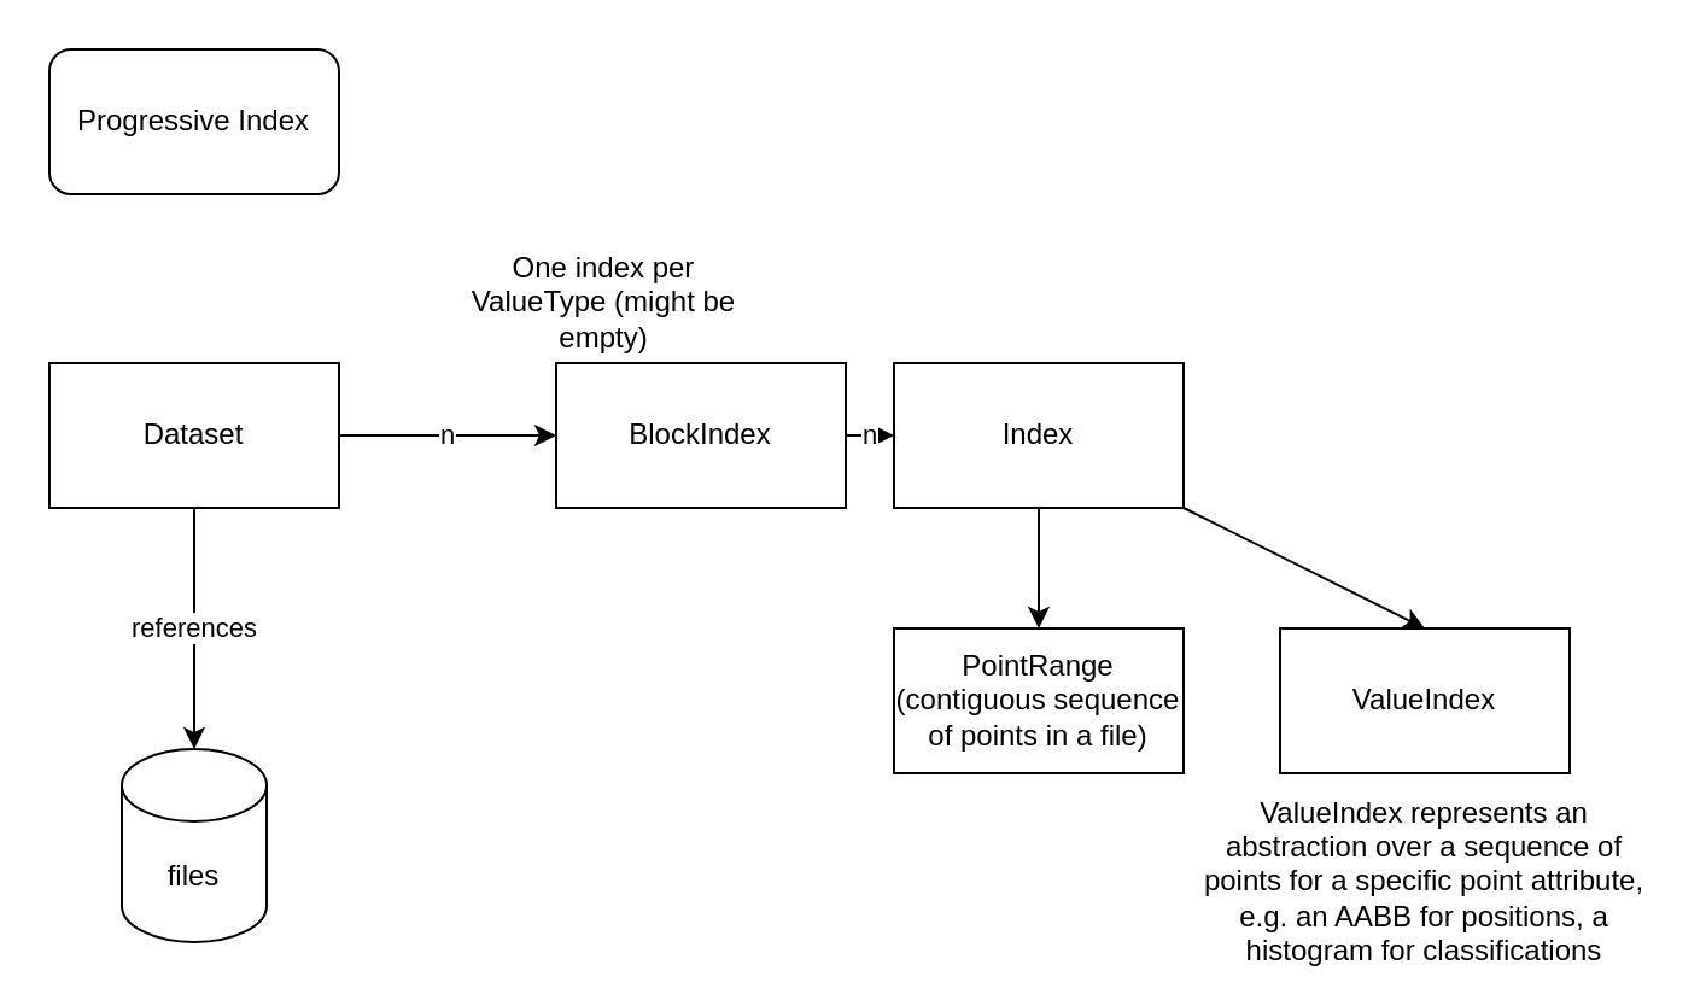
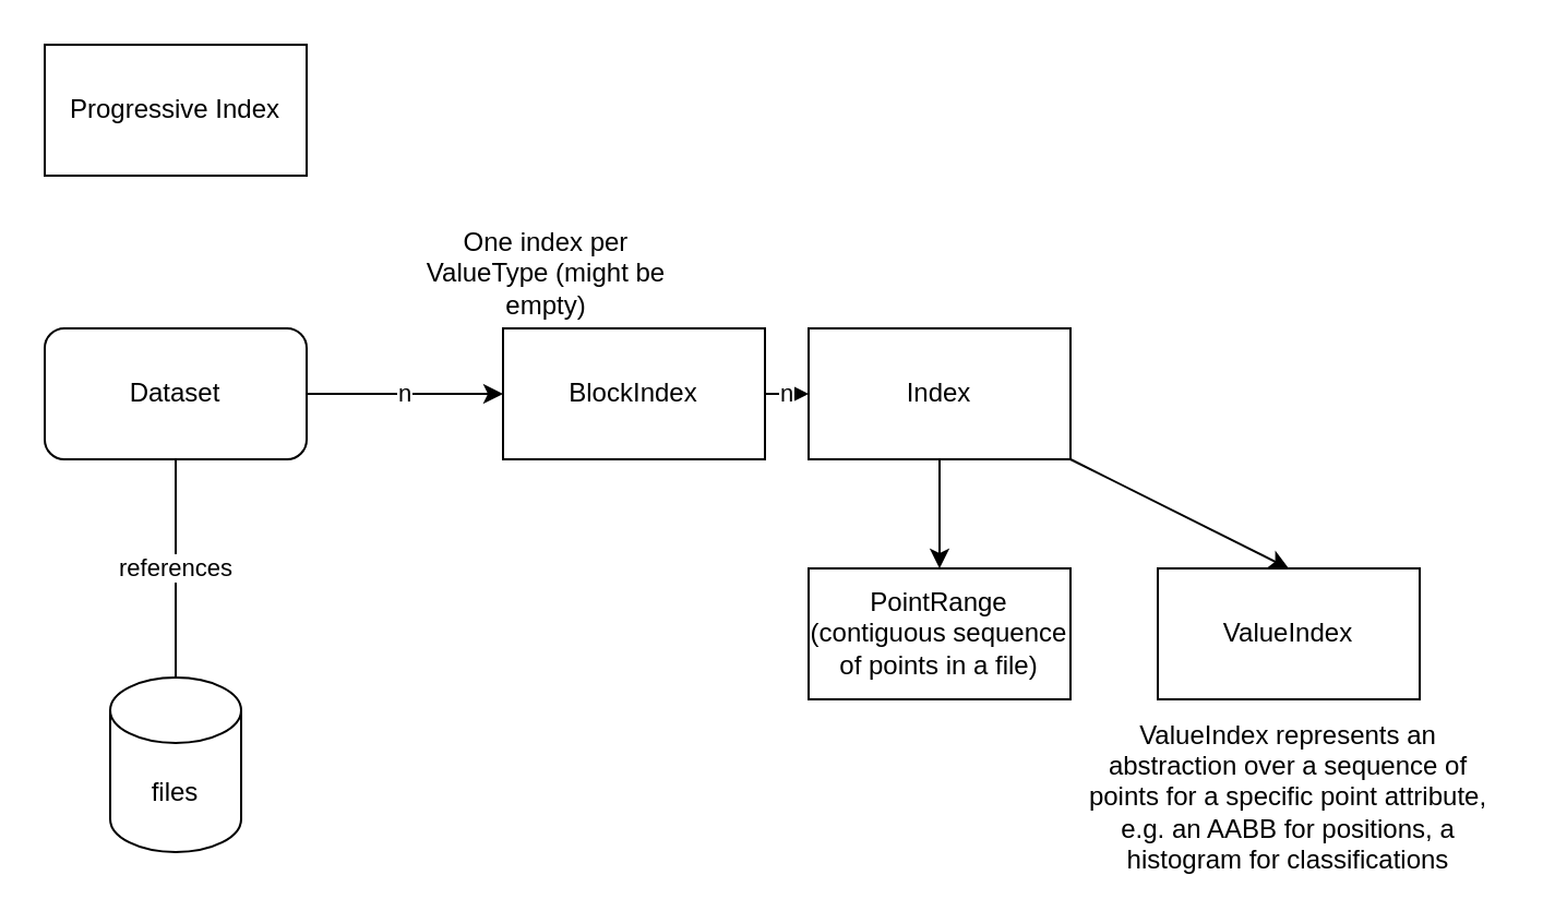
- <mxCell id="2" value="Progressive Index" style="whiteSpace=wrap;html=1;rounded=1;" vertex="1" parent="1"><mxGeometry x="20" y="20" width="120" height="60" as="geometry" /></mxCell>
+ <mxCell id="2" value="Progressive Index" style="rounded=0;whiteSpace=wrap;html=1;" vertex="1" parent="1"><mxGeometry x="20" y="20" width="120" height="60" as="geometry" /></mxCell>
- <mxCell id="6" value="Dataset" style="rounded=0;whiteSpace=wrap;html=1;" vertex="1" parent="1"><mxGeometry x="20" y="150" width="120" height="60" as="geometry" /></mxCell>
+ <mxCell id="6" value="Dataset" style="whiteSpace=wrap;html=1;rounded=1;" vertex="1" parent="1"><mxGeometry x="20" y="150" width="120" height="60" as="geometry" /></mxCell>
- <mxCell id="4" value="references" style="edgeStyle=none;html=1;entryX=0.5;entryY=0;entryDx=0;entryDy=0;entryPerimeter=0;" edge="1" parent="1" source="6" target="3"><mxGeometry relative="1" as="geometry" /></mxCell>
+ <mxCell id="4" value="references" style="edgeStyle=none;html=1;entryX=0.5;entryY=0;entryDx=0;entryDy=0;entryPerimeter=0;endArrow=none;" edge="1" parent="1" source="6" target="3"><mxGeometry relative="1" as="geometry" /></mxCell>
